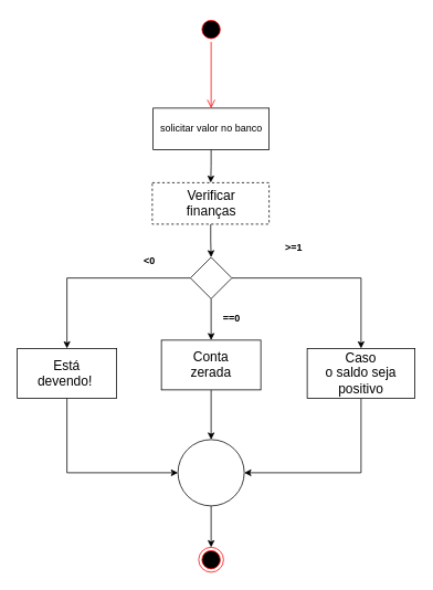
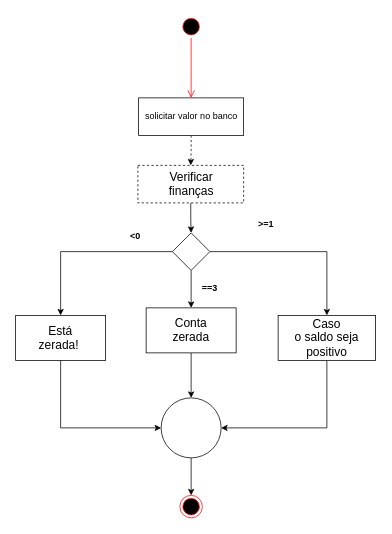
- <mxCell id="4" style="edgeStyle=orthogonalEdgeStyle;rounded=0;orthogonalLoop=1;jettySize=auto;html=1;entryX=0.5;entryY=0;entryDx=0;entryDy=0;" parent="1" source="5" target="7" edge="1"><mxGeometry relative="1" as="geometry" /></mxCell>
+ <mxCell id="4" style="edgeStyle=orthogonalEdgeStyle;rounded=0;orthogonalLoop=1;jettySize=auto;html=1;entryX=0.5;entryY=0;entryDx=0;entryDy=0;dashed=1;" parent="1" source="5" target="7" edge="1"><mxGeometry relative="1" as="geometry" /></mxCell>
- <mxCell id="18" value="==0" style="text;align=center;fontStyle=1;verticalAlign=middle;spacingLeft=3;spacingRight=3;strokeColor=none;rotatable=0;points=[[0,0.5],[1,0.5]];portConstraint=eastwest;" parent="1" vertex="1"><mxGeometry x="239" y="370" width="80" height="26" as="geometry" /></mxCell>
+ <mxCell id="18" value="==3" style="text;align=center;fontStyle=1;verticalAlign=middle;spacingLeft=3;spacingRight=3;strokeColor=none;rotatable=0;points=[[0,0.5],[1,0.5]];portConstraint=eastwest;" parent="1" vertex="1"><mxGeometry x="239" y="370" width="80" height="26" as="geometry" /></mxCell>
- <mxCell id="17" value="&lt;span style=&quot;font-size: 12.0pt ; line-height: 115% ; font-family: &amp;#34;calibri&amp;#34; , sans-serif&quot;&gt;Está&lt;br/&gt;devendo!&amp;nbsp;&lt;/span&gt;" style="rounded=0;whiteSpace=wrap;html=1;" parent="1" vertex="1"><mxGeometry x="20" y="420" width="120" height="60" as="geometry" /></mxCell>
+ <mxCell id="17" value="&lt;span style=&quot;font-size: 12.0pt ; line-height: 115% ; font-family: &amp;#34;calibri&amp;#34; , sans-serif&quot;&gt;Está&lt;br/&gt;zerada!&amp;nbsp;&lt;/span&gt;" style="rounded=0;whiteSpace=wrap;html=1;" parent="1" vertex="1"><mxGeometry x="20" y="420" width="120" height="60" as="geometry" /></mxCell>
